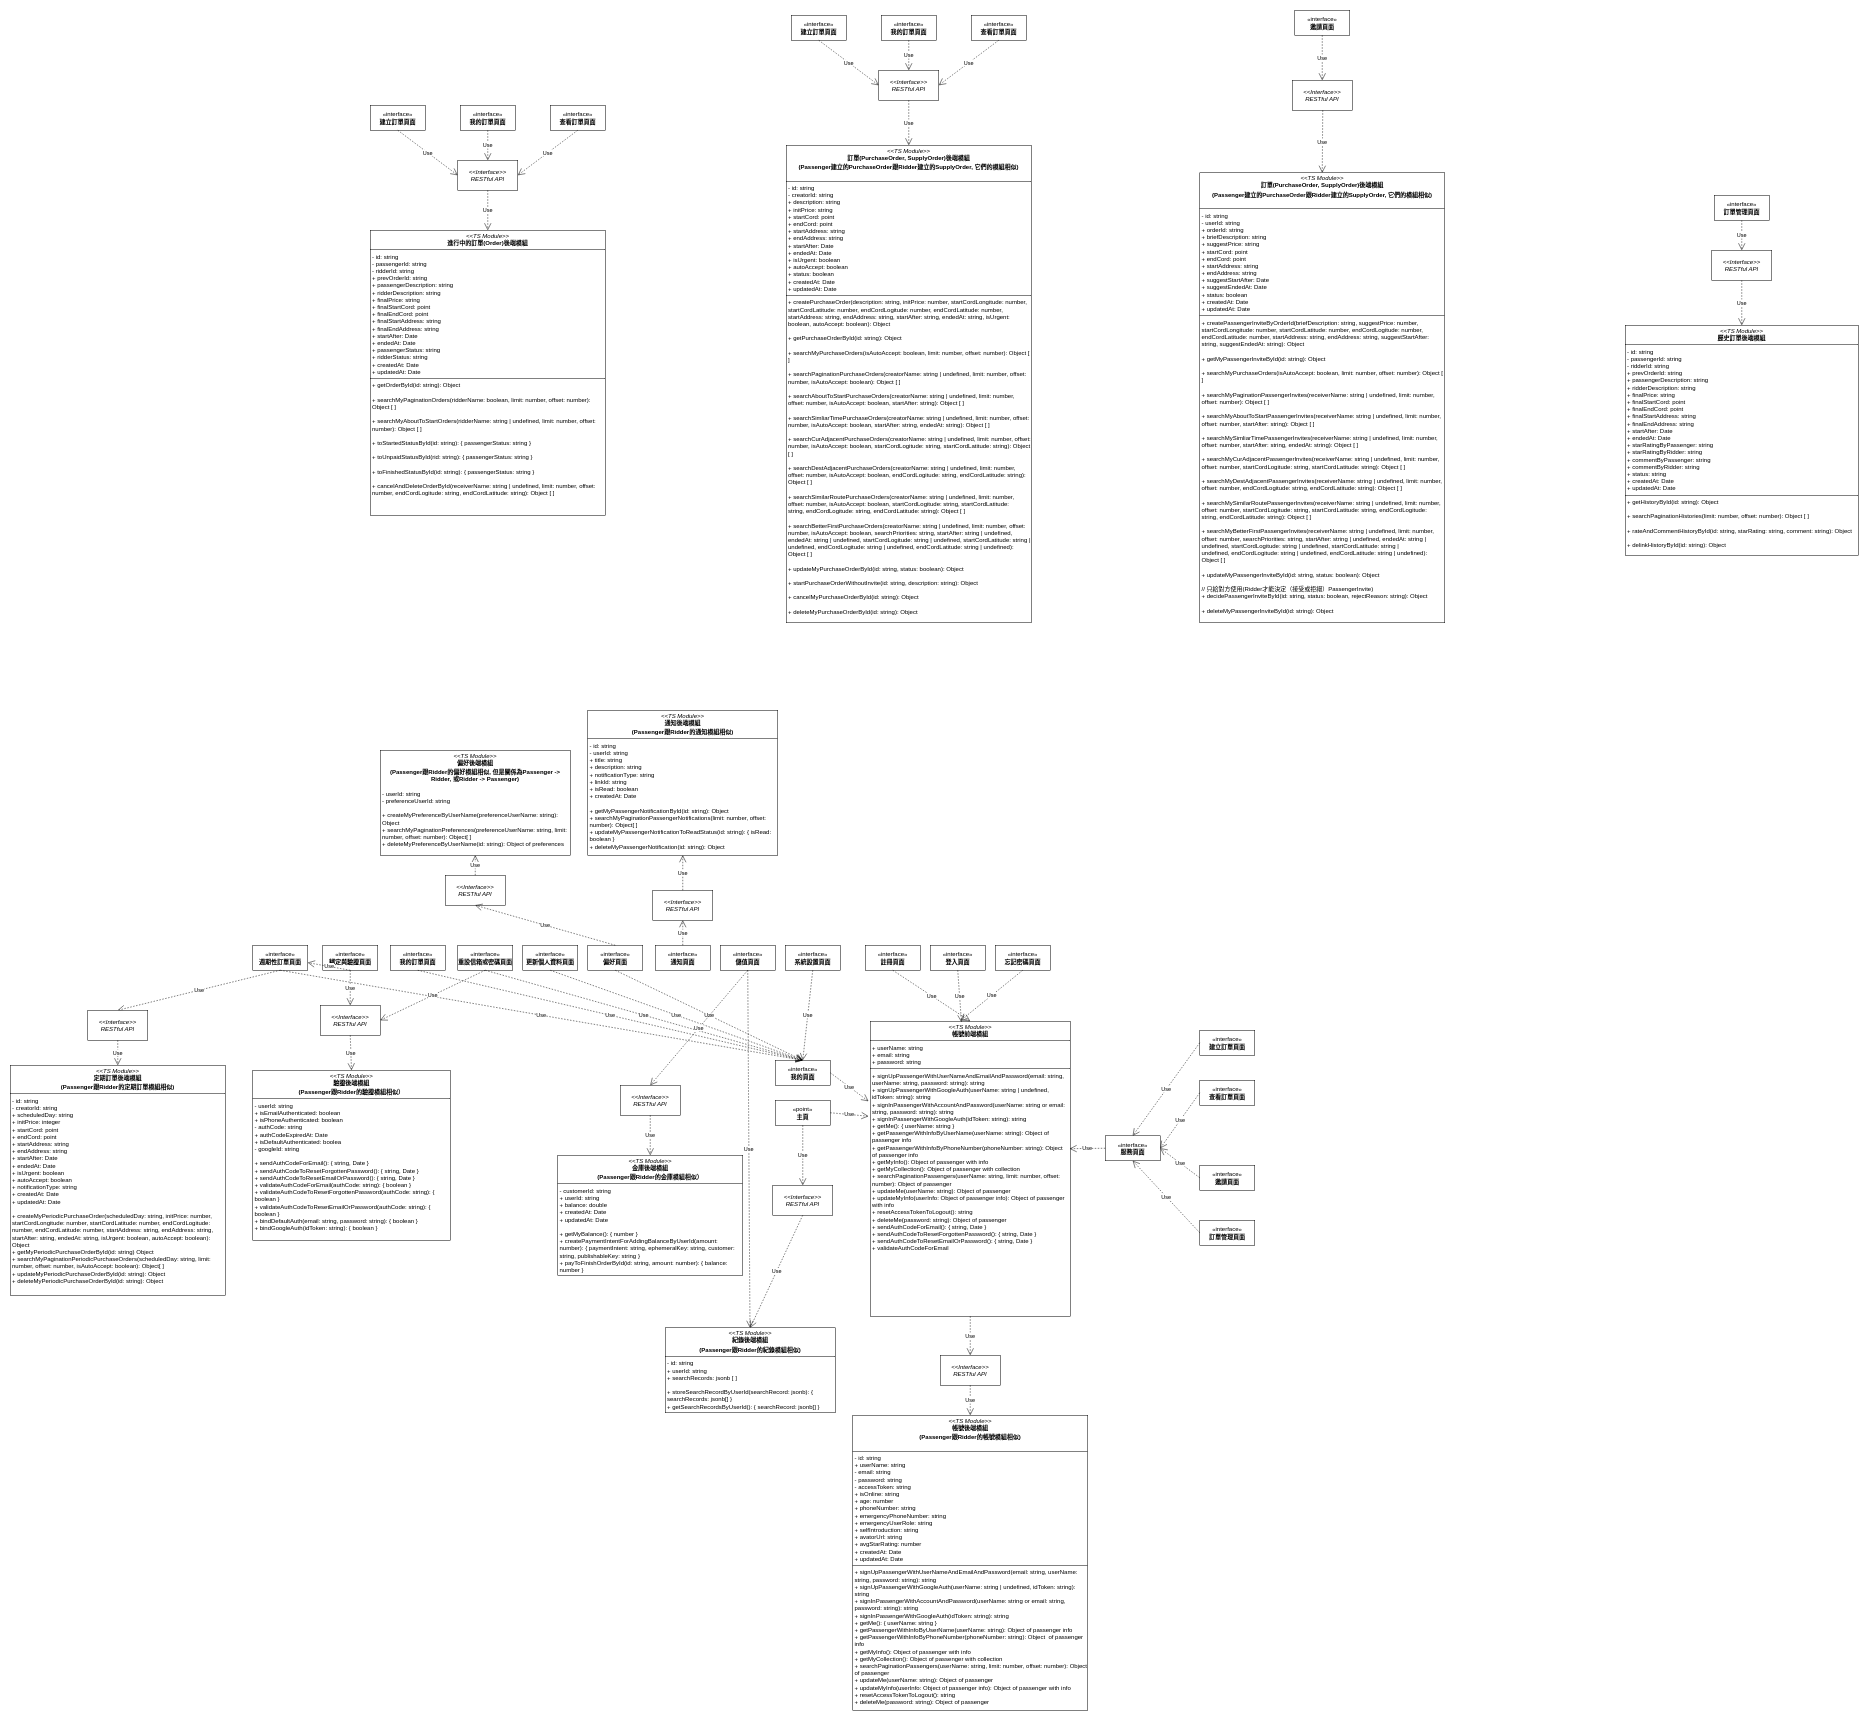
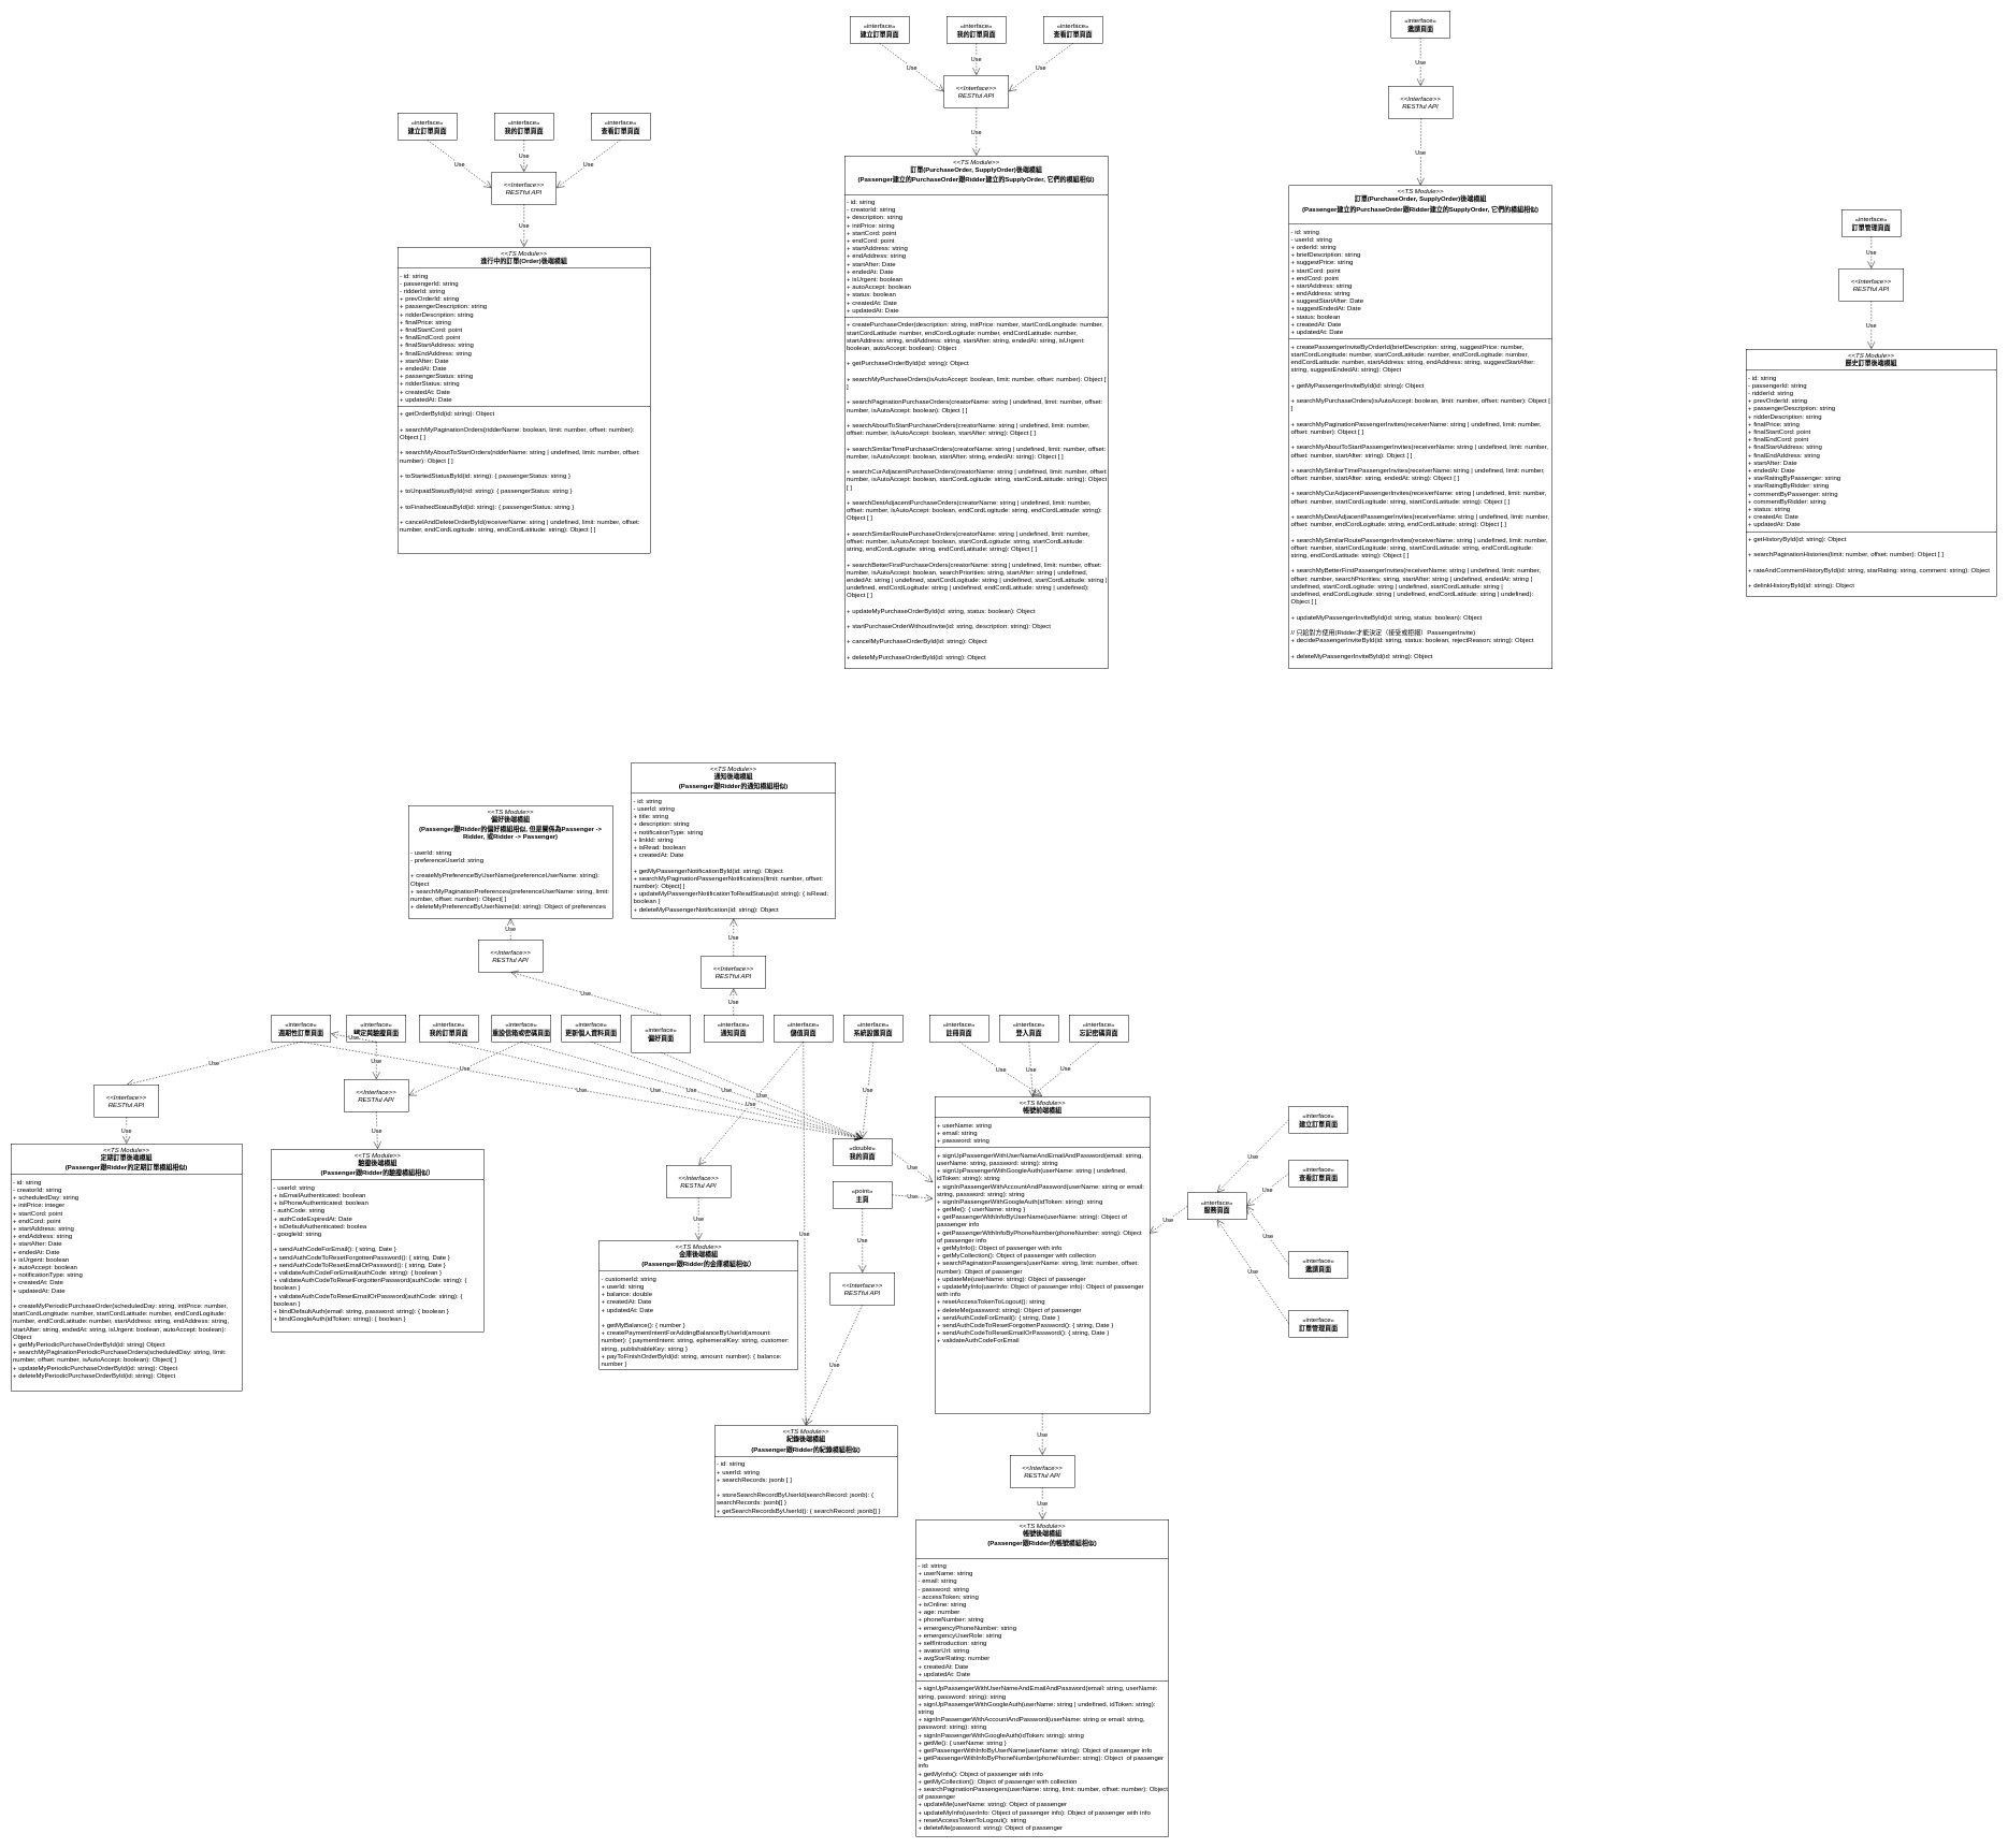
- <mxCell id="26" value="«interface»&lt;br&gt;&lt;b&gt;偏好頁面&lt;/b&gt;" style="html=1;whiteSpace=wrap;" parent="1" vertex="1"><mxGeometry x="1175" y="1890" width="110" height="50" as="geometry" /></mxCell>
+ <mxCell id="26" value="«interface»&lt;br&gt;&lt;b&gt;偏好頁面&lt;/b&gt;" style="html=1;whiteSpace=wrap;" parent="1" vertex="1"><mxGeometry x="1175" y="1890" width="110" height="70" as="geometry" /></mxCell>
- <mxCell id="6" value="«interface»&lt;br&gt;&lt;b&gt;我的頁面&lt;/b&gt;" style="html=1;whiteSpace=wrap;" parent="1" vertex="1"><mxGeometry x="1550" y="2120" width="110" height="50" as="geometry" /></mxCell>
+ <mxCell id="6" value="«double»&lt;br&gt;&lt;b&gt;我的頁面&lt;/b&gt;" style="html=1;whiteSpace=wrap;" parent="1" vertex="1"><mxGeometry x="1550" y="2120" width="110" height="50" as="geometry" /></mxCell>
- <mxCell id="5" value="«interface»&lt;br&gt;&lt;b&gt;服務頁面&lt;/b&gt;" style="html=1;whiteSpace=wrap;" parent="1" vertex="1"><mxGeometry x="2210" y="2271" width="110" height="50" as="geometry" /></mxCell>
+ <mxCell id="5" value="«interface»&lt;br&gt;&lt;b&gt;服務頁面&lt;/b&gt;" style="html=1;whiteSpace=wrap;" parent="1" vertex="1"><mxGeometry x="2210" y="2221" width="110" height="50" as="geometry" /></mxCell>
